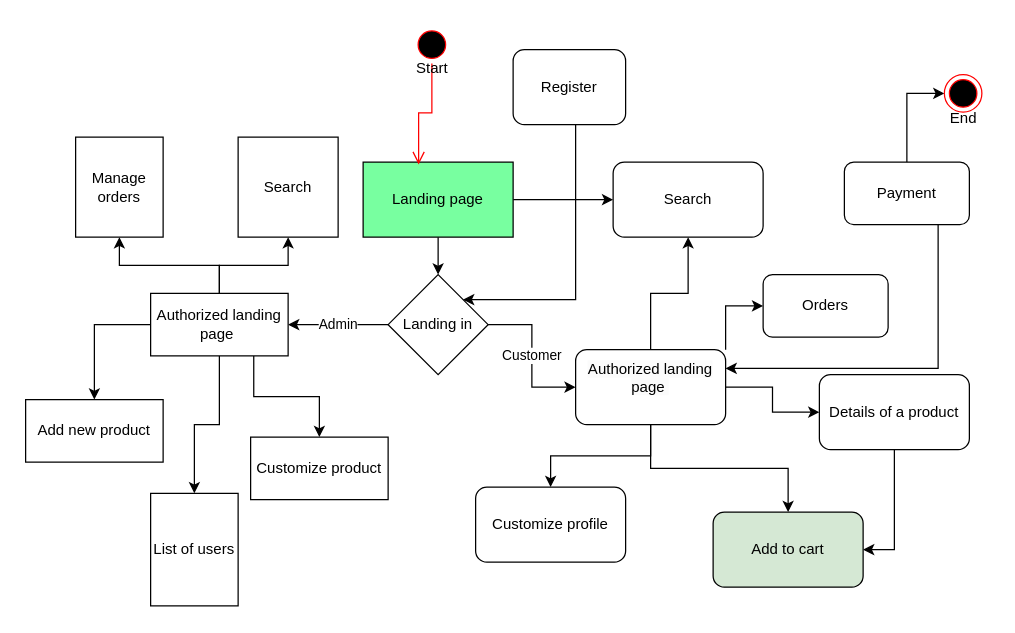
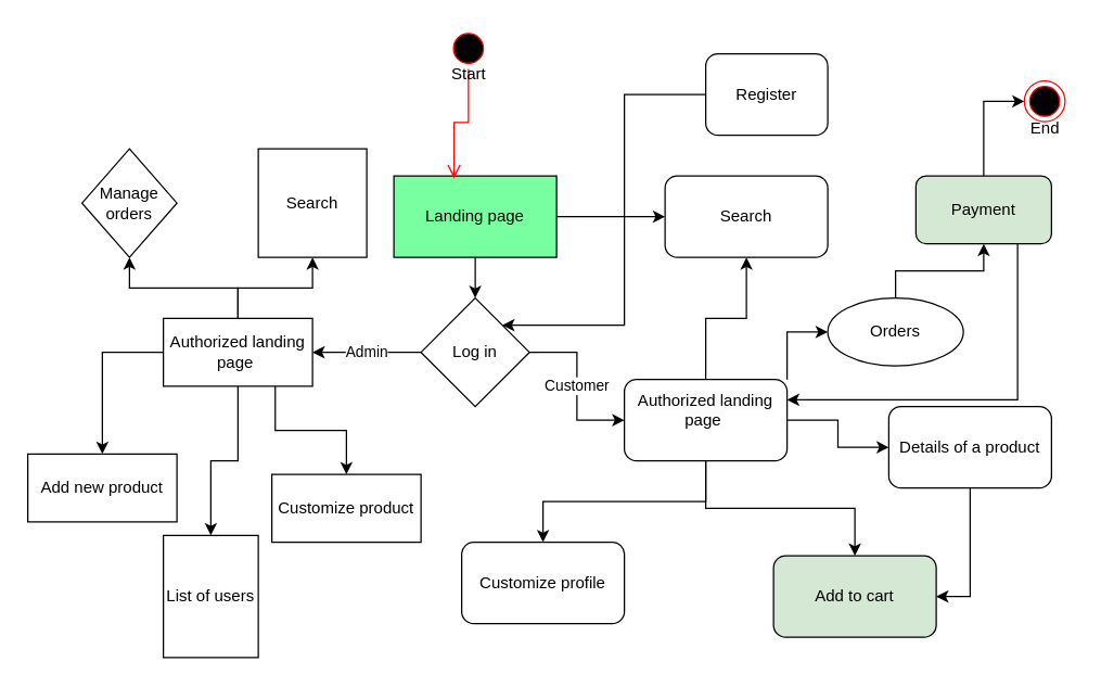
- <mxCell id="15" value="Register" style="rounded=1;whiteSpace=wrap;html=1;" vertex="1" parent="1"><mxGeometry x="410" y="39" width="90" height="60" as="geometry" /></mxCell>
+ <mxCell id="15" value="Register" style="rounded=1;whiteSpace=wrap;html=1;" vertex="1" parent="1"><mxGeometry x="520" y="39" width="90" height="60" as="geometry" /></mxCell>
- <mxCell id="40" value="Manage orders" style="html=1;whiteSpace=wrap;" vertex="1" parent="1"><mxGeometry x="60" y="109" width="70" height="80" as="geometry" /></mxCell>
+ <mxCell id="40" value="Manage orders" style="rhombus;html=1;whiteSpace=wrap;" vertex="1" parent="1"><mxGeometry x="60" y="109" width="70" height="80" as="geometry" /></mxCell>
- <mxCell id="25" value="Payment" style="rounded=1;whiteSpace=wrap;html=1;" vertex="1" parent="1"><mxGeometry x="675" y="129" width="100" height="50" as="geometry" /></mxCell>
+ <mxCell id="25" value="Payment" style="rounded=1;whiteSpace=wrap;html=1;fillColor=#d5e8d4;" vertex="1" parent="1"><mxGeometry x="675" y="129" width="100" height="50" as="geometry" /></mxCell>
+ <mxCell id="19" style="edgeStyle=orthogonalEdgeStyle;rounded=0;orthogonalLoop=1;jettySize=auto;html=1;entryX=0.5;entryY=1;entryDx=0;entryDy=0;" edge="1" parent="1" source="20" target="25"><mxGeometry relative="1" as="geometry" /></mxCell>
- <mxCell id="20" value="Orders" style="rounded=1;whiteSpace=wrap;html=1;" vertex="1" parent="1"><mxGeometry x="610" y="219" width="100" height="50" as="geometry" /></mxCell>
+ <mxCell id="20" value="Orders" style="ellipse;whiteSpace=wrap;html=1;" vertex="1" parent="1"><mxGeometry x="610" y="219" width="100" height="50" as="geometry" /></mxCell>
- <mxCell id="7" value="Landing in" style="rhombus;whiteSpace=wrap;html=1;" vertex="1" parent="1"><mxGeometry x="310" y="219" width="80" height="80" as="geometry" /></mxCell>
+ <mxCell id="7" value="Log in" style="rhombus;whiteSpace=wrap;html=1;" vertex="1" parent="1"><mxGeometry x="310" y="219" width="80" height="80" as="geometry" /></mxCell>
- <mxCell id="31" value="Add new product" style="html=1;whiteSpace=wrap;" vertex="1" parent="1"><mxGeometry x="20" y="319" width="110" height="50" as="geometry" /></mxCell>
+ <mxCell id="31" value="Add new product" style="html=1;whiteSpace=wrap;" vertex="1" parent="1"><mxGeometry x="20" y="334" width="110" height="50" as="geometry" /></mxCell>
- <mxCell id="22" value="Customize profile" style="rounded=1;whiteSpace=wrap;html=1;" vertex="1" parent="1"><mxGeometry x="380" y="389" width="120" height="60" as="geometry" /></mxCell>
+ <mxCell id="22" value="Customize profile" style="rounded=1;whiteSpace=wrap;html=1;" vertex="1" parent="1"><mxGeometry x="340" y="399" width="120" height="60" as="geometry" /></mxCell>
